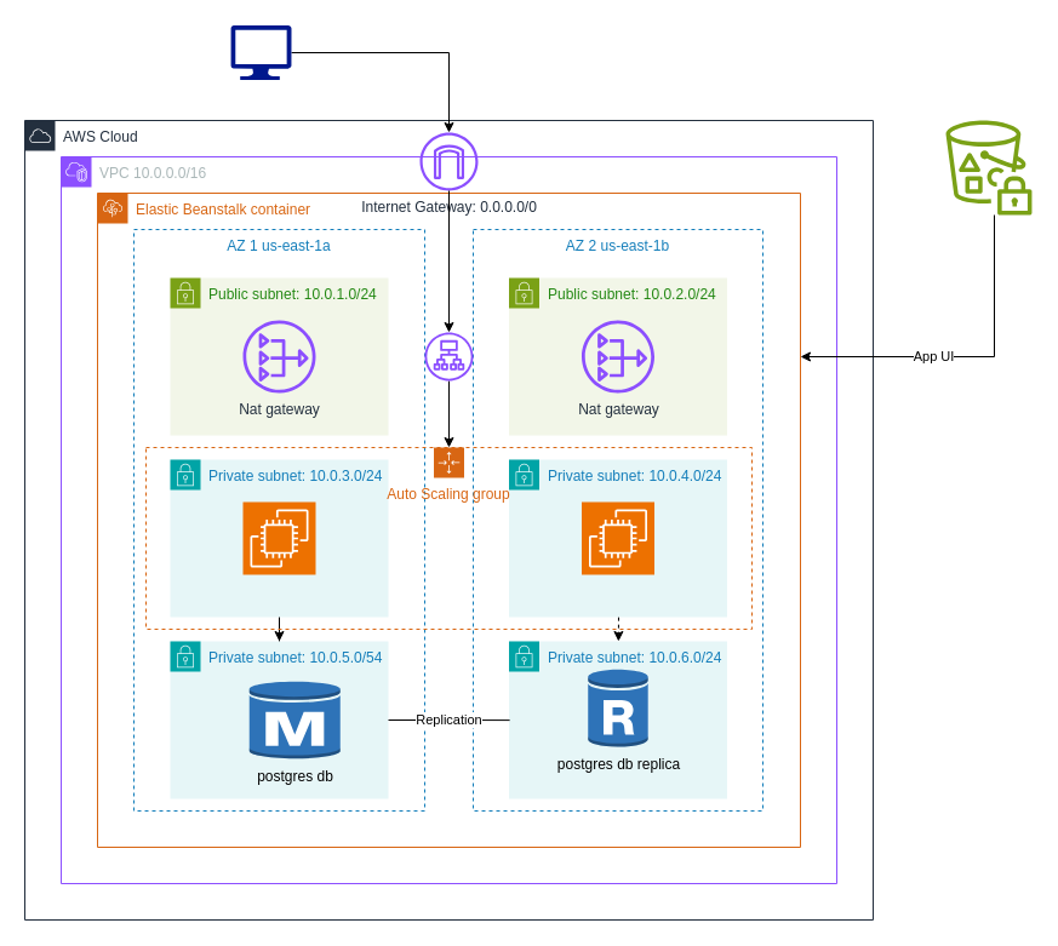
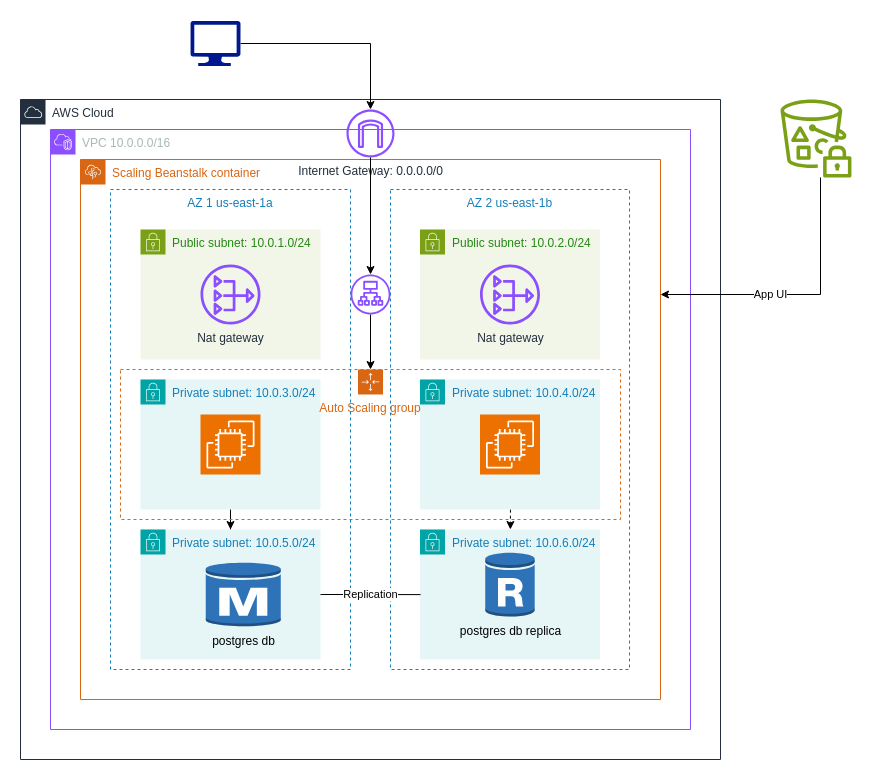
- <mxCell id="5" value="Elastic Beanstalk container" style="points=[[0,0],[0.25,0],[0.5,0],[0.75,0],[1,0],[1,0.25],[1,0.5],[1,0.75],[1,1],[0.75,1],[0.5,1],[0.25,1],[0,1],[0,0.75],[0,0.5],[0,0.25]];outlineConnect=0;gradientColor=none;html=1;whiteSpace=wrap;fontSize=12;fontStyle=0;container=1;pointerEvents=0;collapsible=0;recursiveResize=0;shape=mxgraph.aws4.group;grIcon=mxgraph.aws4.group_elastic_beanstalk;strokeColor=#D86613;fillColor=none;verticalAlign=top;align=left;spacingLeft=30;fontColor=#D86613;dashed=0;" vertex="1" parent="1"><mxGeometry x="80" y="159" width="580" height="540" as="geometry" /></mxCell>
+ <mxCell id="5" value="Scaling Beanstalk container" style="points=[[0,0],[0.25,0],[0.5,0],[0.75,0],[1,0],[1,0.25],[1,0.5],[1,0.75],[1,1],[0.75,1],[0.5,1],[0.25,1],[0,1],[0,0.75],[0,0.5],[0,0.25]];outlineConnect=0;gradientColor=none;html=1;whiteSpace=wrap;fontSize=12;fontStyle=0;container=1;pointerEvents=0;collapsible=0;recursiveResize=0;shape=mxgraph.aws4.group;grIcon=mxgraph.aws4.group_elastic_beanstalk;strokeColor=#D86613;fillColor=none;verticalAlign=top;align=left;spacingLeft=30;fontColor=#D86613;dashed=0;" vertex="1" parent="1"><mxGeometry x="80" y="159" width="580" height="540" as="geometry" /></mxCell>
- <mxCell id="12" value="Private subnet: 10.0.5.0/54" style="points=[[0,0],[0.25,0],[0.5,0],[0.75,0],[1,0],[1,0.25],[1,0.5],[1,0.75],[1,1],[0.75,1],[0.5,1],[0.25,1],[0,1],[0,0.75],[0,0.5],[0,0.25]];outlineConnect=0;gradientColor=none;html=1;whiteSpace=wrap;fontSize=12;fontStyle=0;container=1;pointerEvents=0;collapsible=0;recursiveResize=0;shape=mxgraph.aws4.group;grIcon=mxgraph.aws4.group_security_group;grStroke=0;strokeColor=#00A4A6;fillColor=#E6F6F7;verticalAlign=top;align=left;spacingLeft=30;fontColor=#147EBA;dashed=0;" vertex="1" parent="5"><mxGeometry x="60" y="370" width="180" height="130" as="geometry" /></mxCell>
+ <mxCell id="12" value="Private subnet: 10.0.5.0/24" style="points=[[0,0],[0.25,0],[0.5,0],[0.75,0],[1,0],[1,0.25],[1,0.5],[1,0.75],[1,1],[0.75,1],[0.5,1],[0.25,1],[0,1],[0,0.75],[0,0.5],[0,0.25]];outlineConnect=0;gradientColor=none;html=1;whiteSpace=wrap;fontSize=12;fontStyle=0;container=1;pointerEvents=0;collapsible=0;recursiveResize=0;shape=mxgraph.aws4.group;grIcon=mxgraph.aws4.group_security_group;grStroke=0;strokeColor=#00A4A6;fillColor=#E6F6F7;verticalAlign=top;align=left;spacingLeft=30;fontColor=#147EBA;dashed=0;" vertex="1" parent="5"><mxGeometry x="60" y="370" width="180" height="130" as="geometry" /></mxCell>
